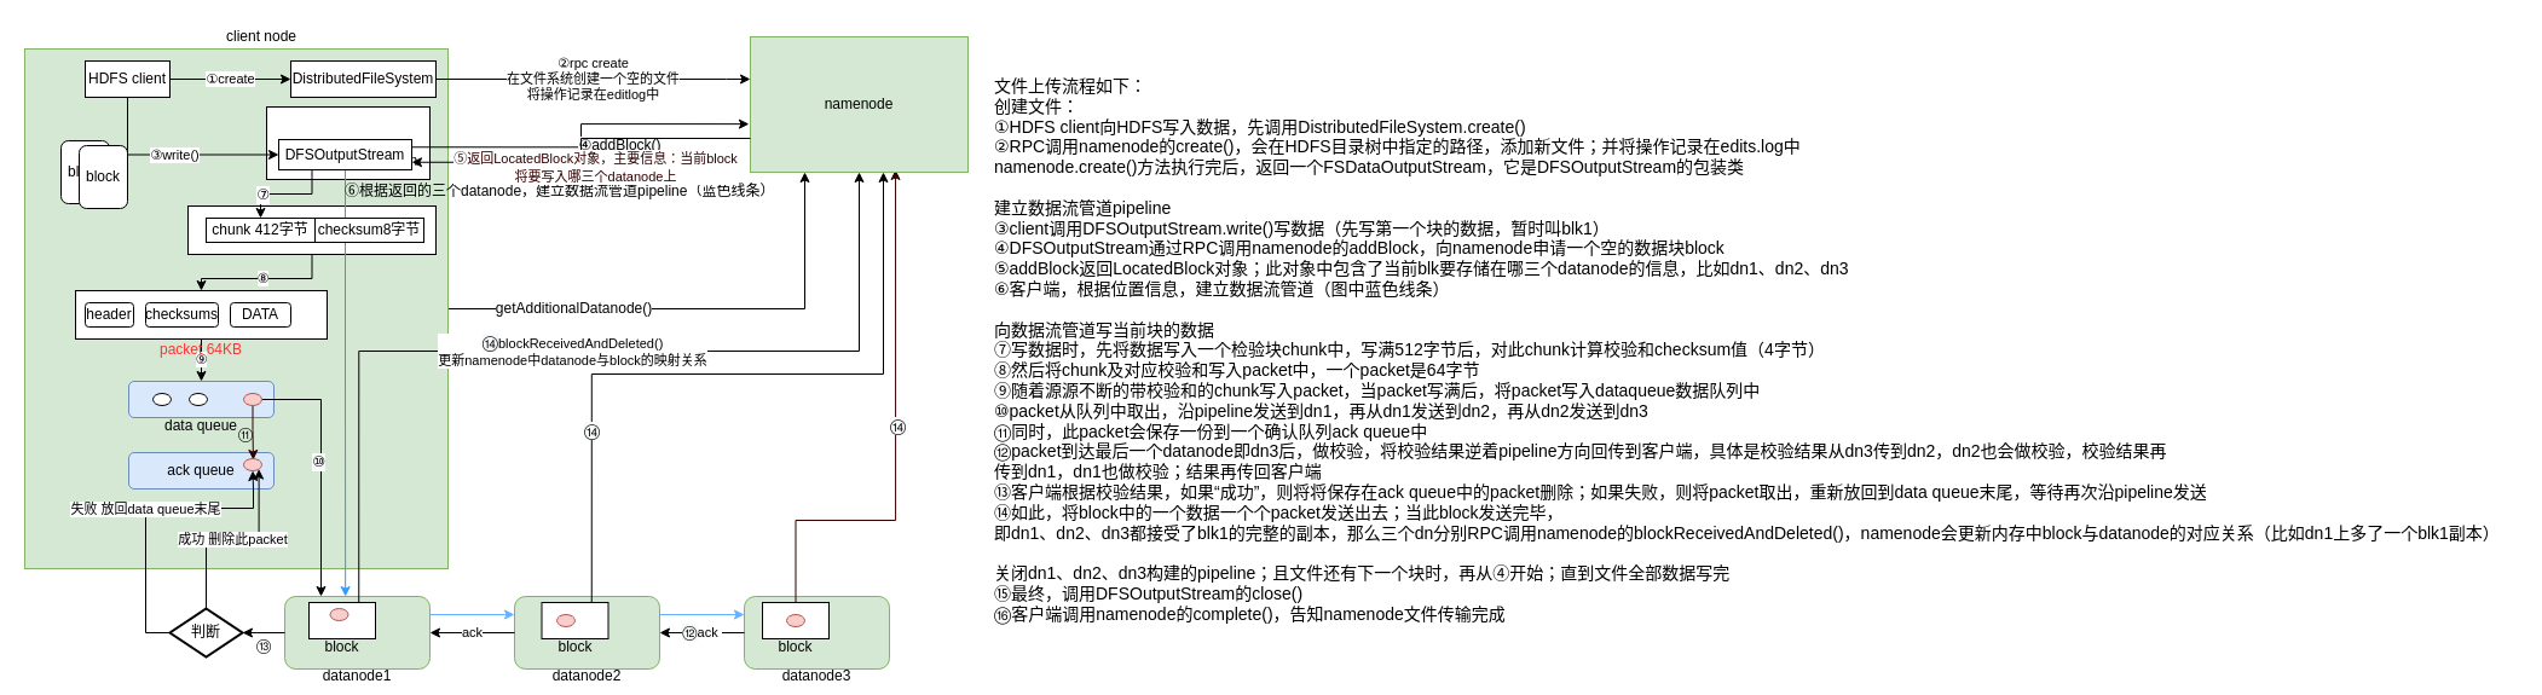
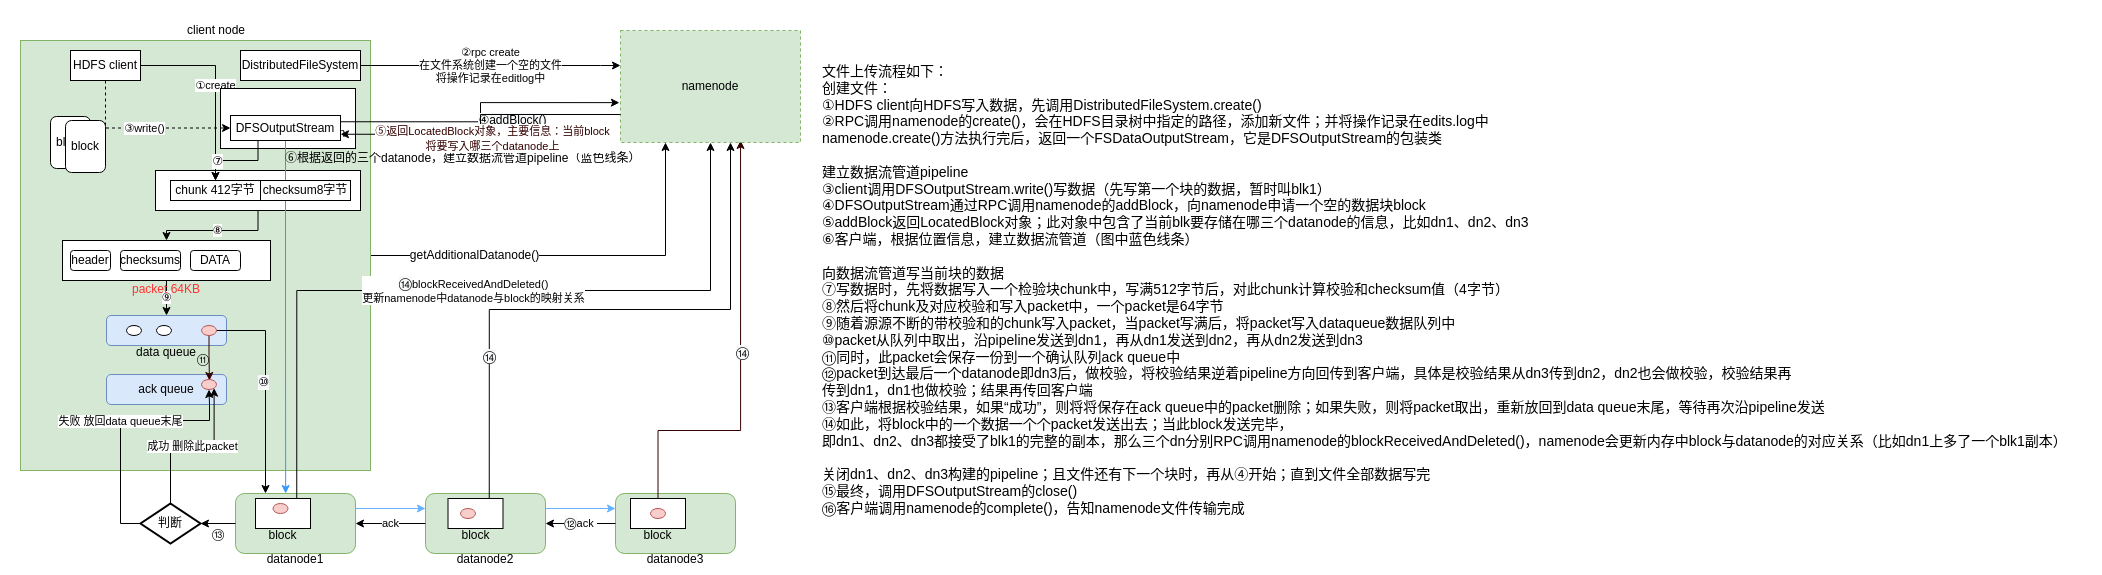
- <mxCell id="24" value="①create" style="edgeStyle=orthogonalEdgeStyle;rounded=0;orthogonalLoop=1;jettySize=auto;html=1;exitX=1;exitY=0.5;exitDx=0;exitDy=0;entryX=0;entryY=0.5;entryDx=0;entryDy=0;" edge="1" parent="1" source="25" target="27"><mxGeometry relative="1" as="geometry" /></mxCell>
+ <mxCell id="24" value="①create" style="edgeStyle=orthogonalEdgeStyle;rounded=0;orthogonalLoop=1;jettySize=auto;html=1;exitX=1;exitY=0.5;exitDx=0;exitDy=0;" edge="1" parent="1" source="25" target="37"><mxGeometry relative="1" as="geometry" /></mxCell>
- <mxCell id="18" value="namenode" style="rounded=0;whiteSpace=wrap;html=1;fillColor=#d5e8d4;strokeColor=#82b366;" vertex="1" parent="1"><mxGeometry x="620" y="30" width="180" height="112" as="geometry" /></mxCell>
+ <mxCell id="18" value="namenode" style="rounded=0;whiteSpace=wrap;html=1;fillColor=#d5e8d4;strokeColor=#82b366;dashed=1;" vertex="1" parent="1"><mxGeometry x="620" y="30" width="180" height="112" as="geometry" /></mxCell>
- <mxCell id="35" value="③write()" style="edgeStyle=orthogonalEdgeStyle;rounded=0;orthogonalLoop=1;jettySize=auto;html=1;exitX=0.5;exitY=1;exitDx=0;exitDy=0;entryX=0;entryY=0.5;entryDx=0;entryDy=0;" edge="1" parent="1" source="25" target="34"><mxGeometry relative="1" as="geometry" /></mxCell>
+ <mxCell id="35" value="③write()" style="edgeStyle=orthogonalEdgeStyle;rounded=0;orthogonalLoop=1;jettySize=auto;html=1;exitX=0.5;exitY=1;exitDx=0;exitDy=0;entryX=0;entryY=0.5;entryDx=0;entryDy=0;dashed=1;" edge="1" parent="1" source="25" target="34"><mxGeometry relative="1" as="geometry" /></mxCell>
